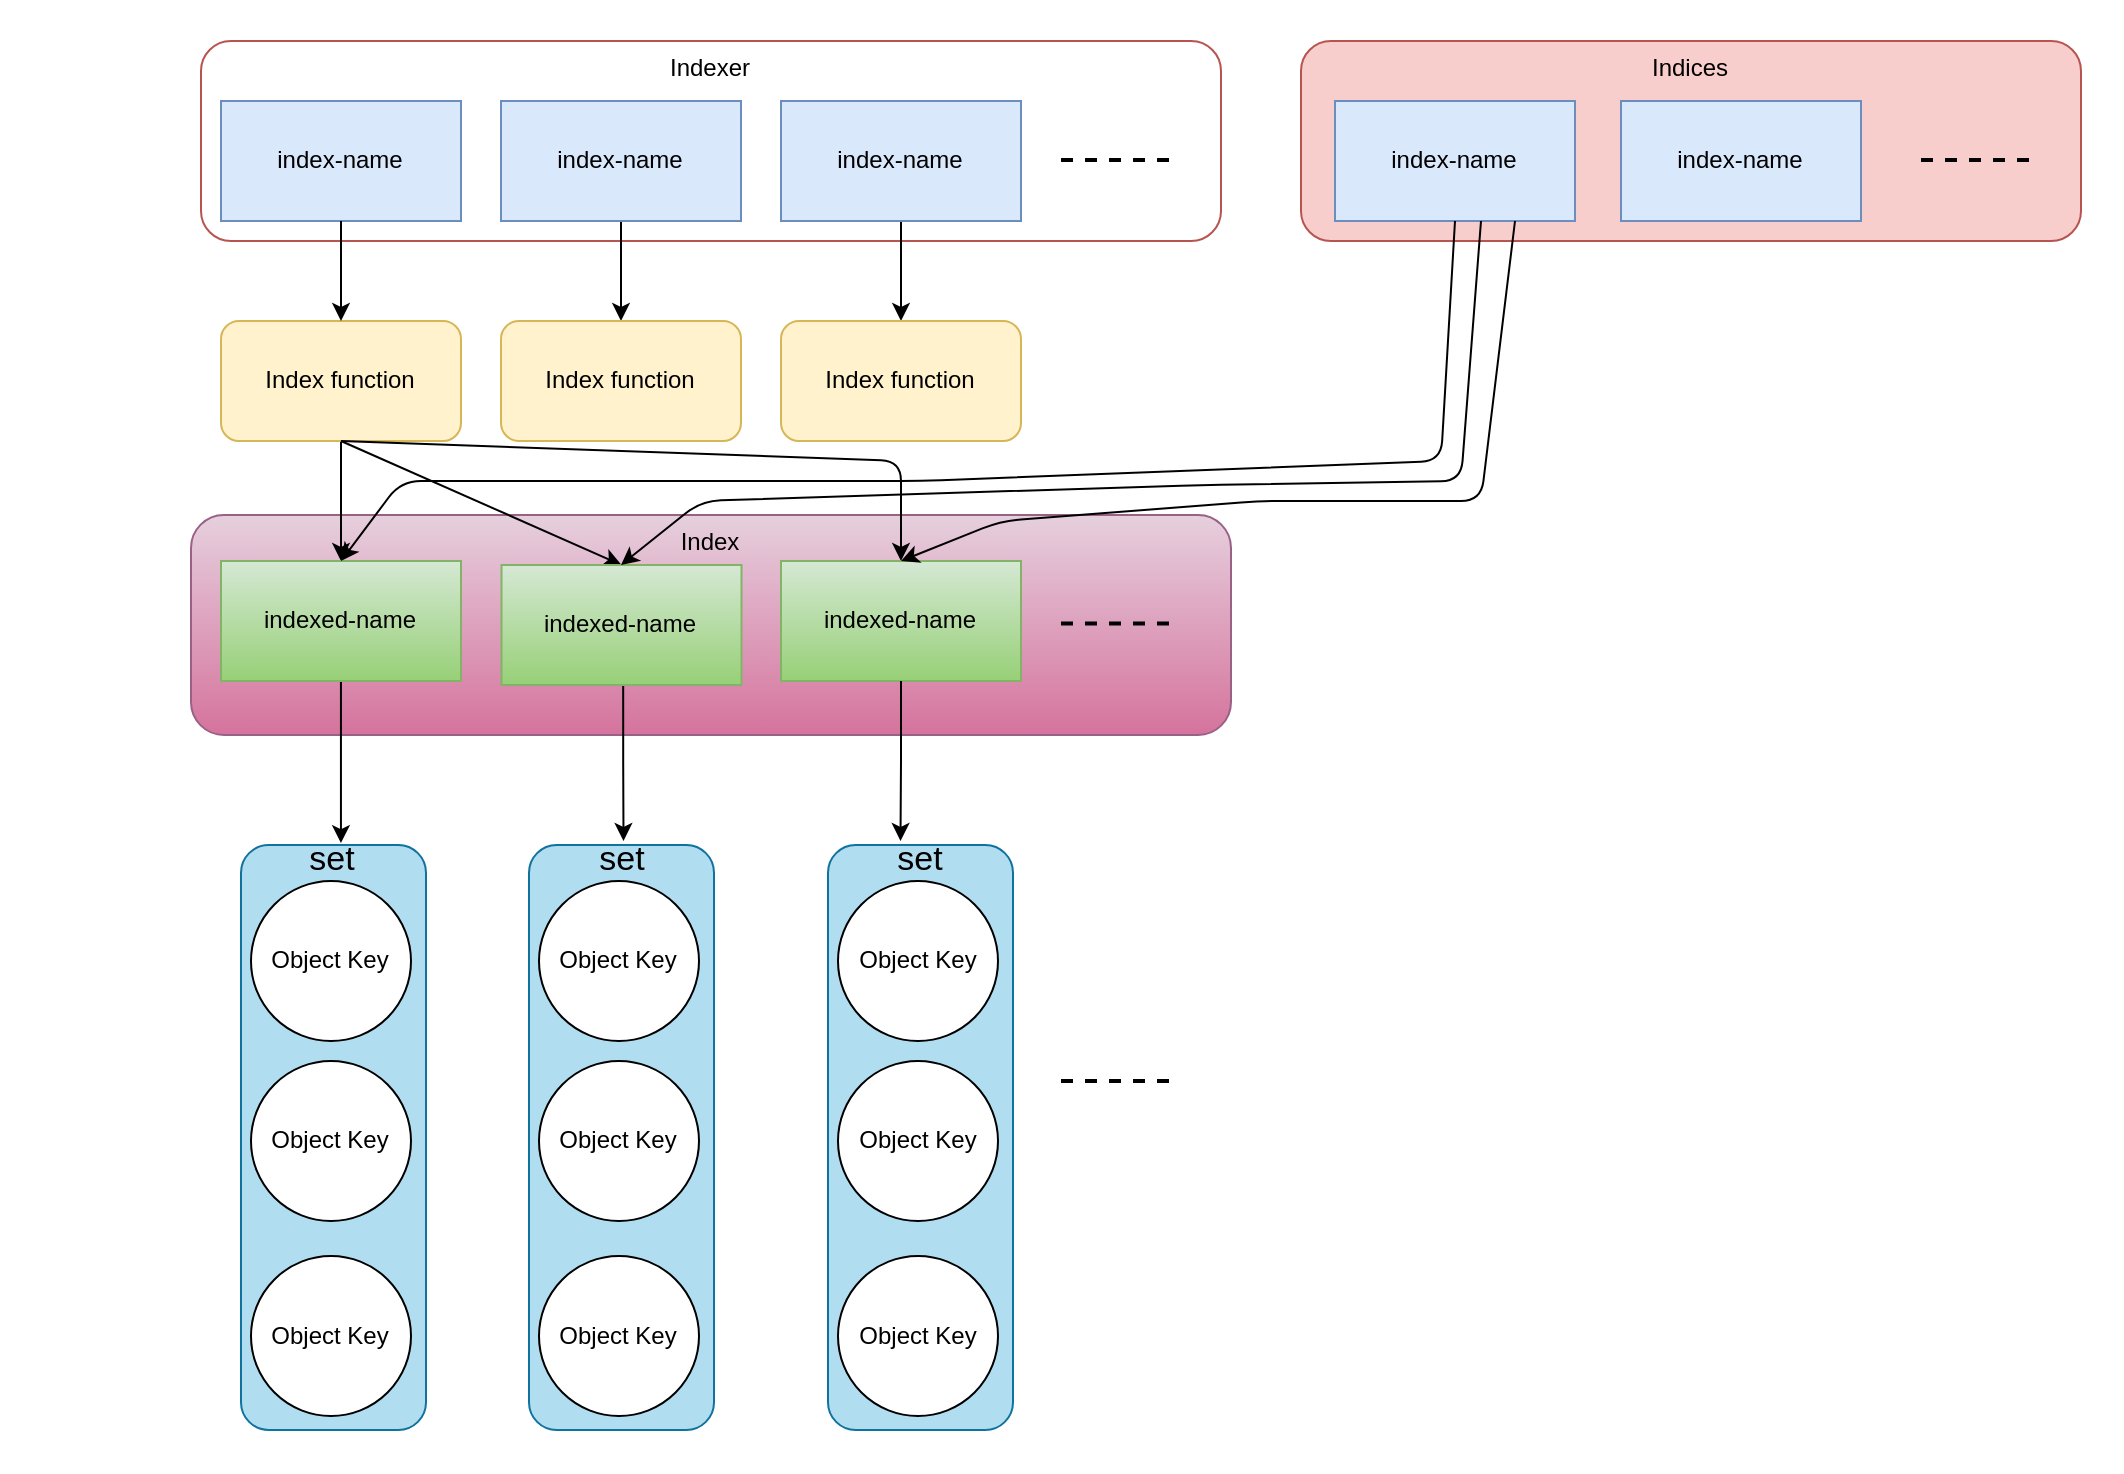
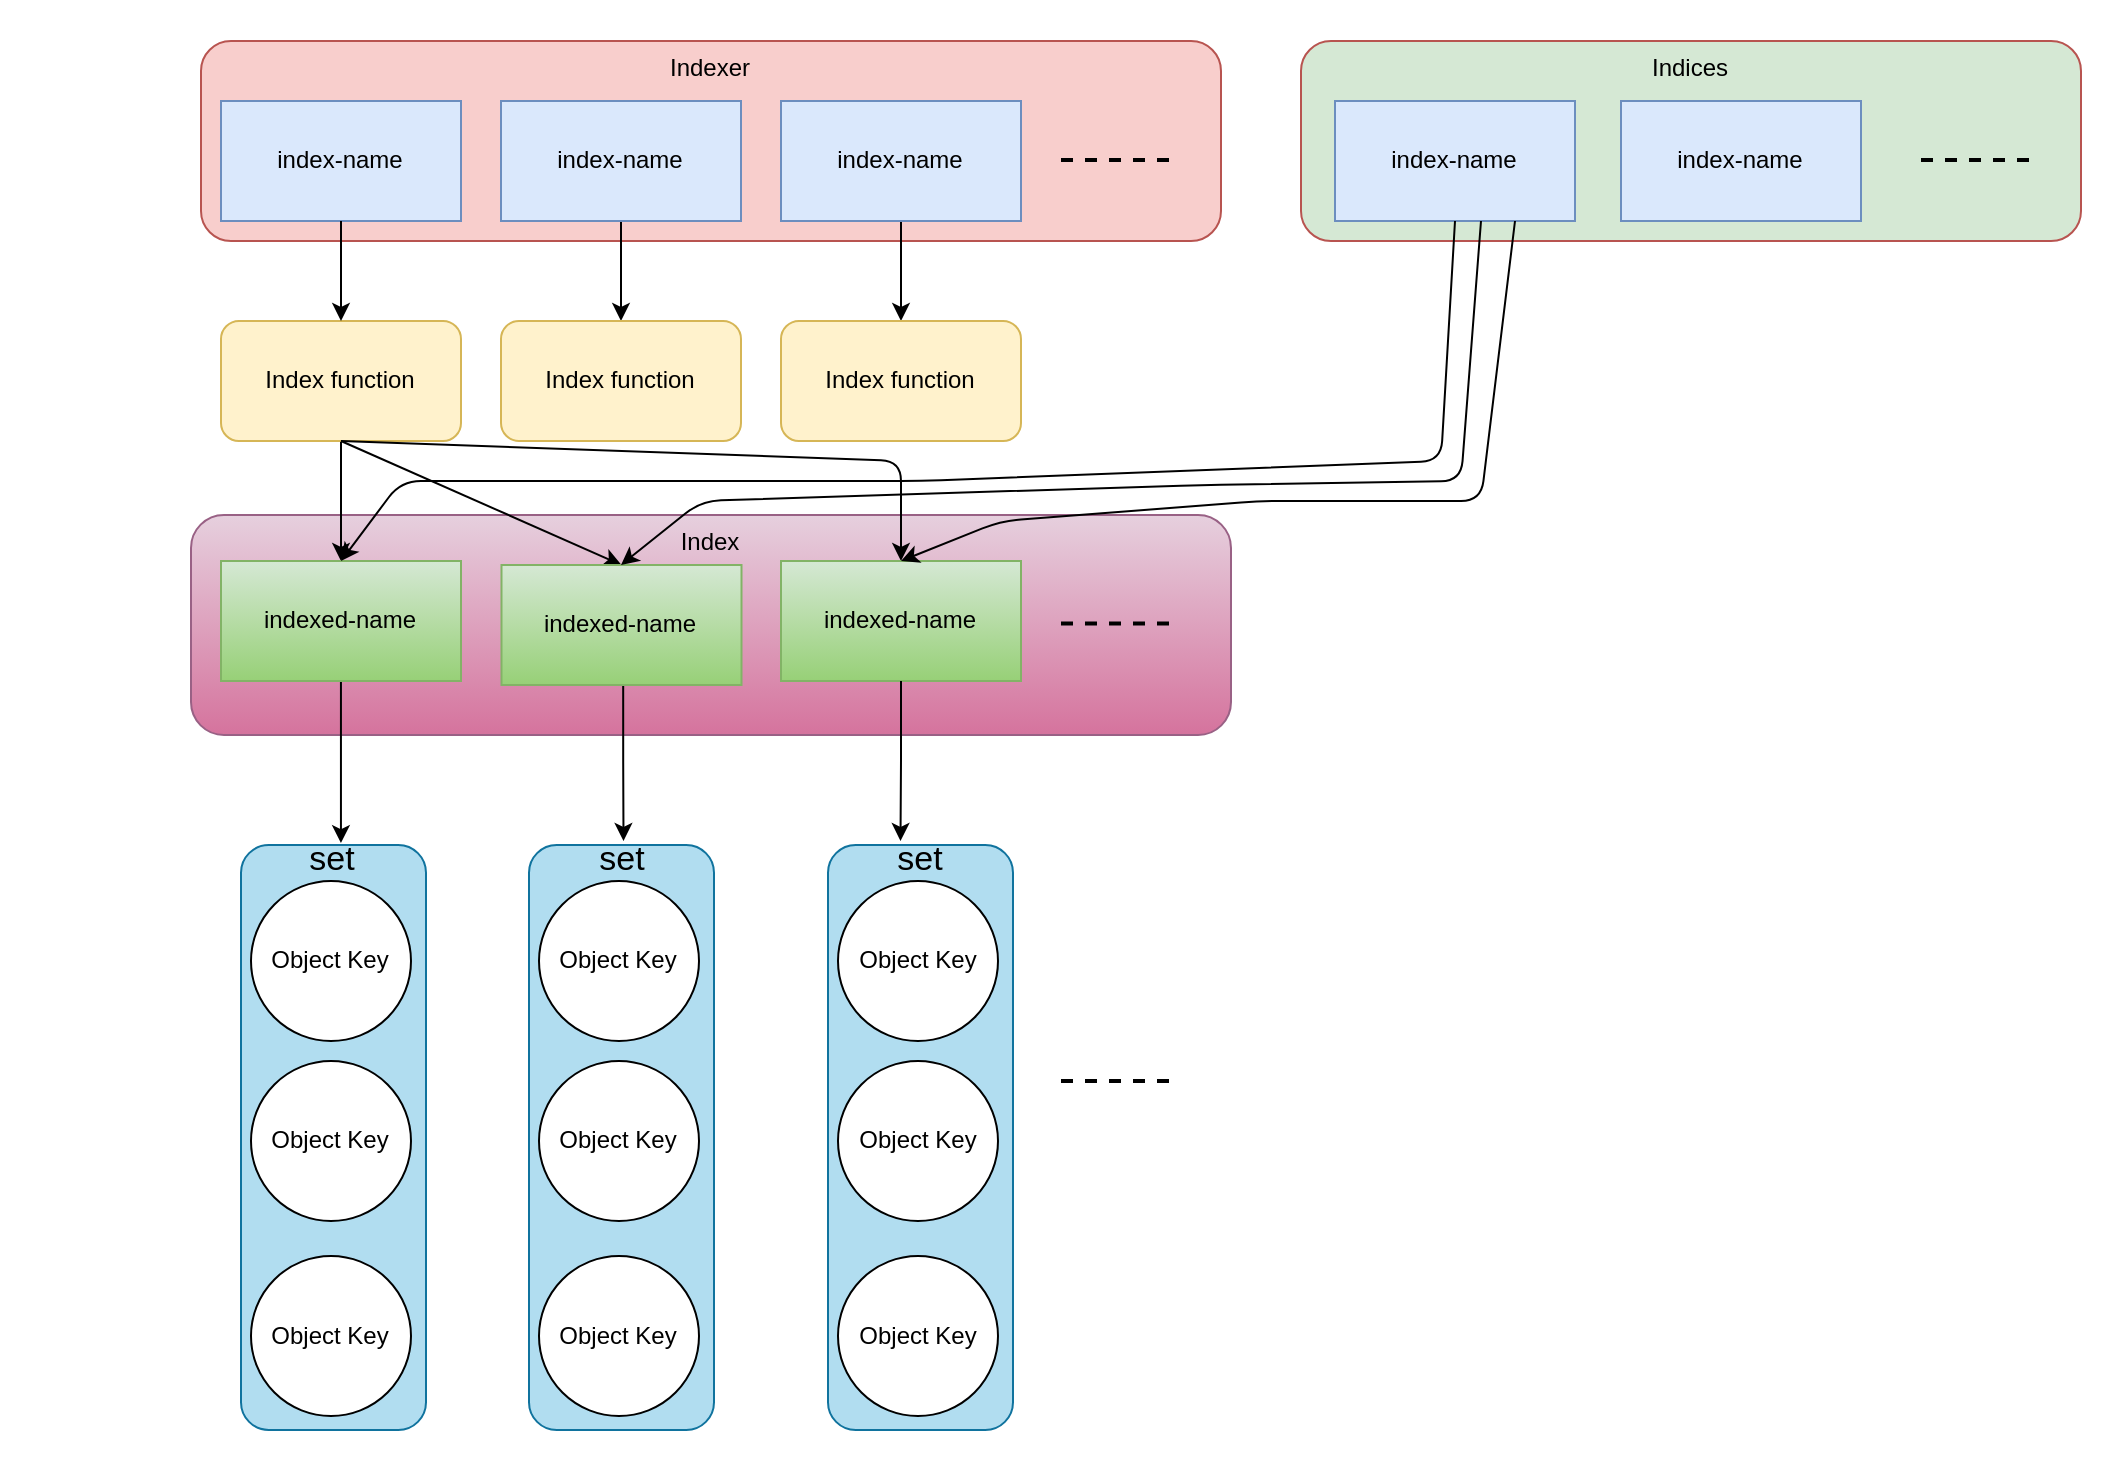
- <mxCell id="3" value="Indexer" style="rounded=1;whiteSpace=wrap;html=1;verticalAlign=top;fillColor=#ffffff;strokeColor=#b85450;" vertex="1" parent="1"><mxGeometry x="100" y="20" width="510" height="100" as="geometry" /></mxCell>
+ <mxCell id="3" value="Indexer" style="rounded=1;whiteSpace=wrap;html=1;verticalAlign=top;fillColor=#f8cecc;strokeColor=#b85450;" vertex="1" parent="1"><mxGeometry x="100" y="20" width="510" height="100" as="geometry" /></mxCell>
- <mxCell id="16" value="Indices" style="rounded=1;whiteSpace=wrap;html=1;verticalAlign=top;fillColor=#f8cecc;strokeColor=#b85450;" vertex="1" parent="1"><mxGeometry x="650" y="20" width="390" height="100" as="geometry" /></mxCell>
+ <mxCell id="16" value="Indices" style="rounded=1;whiteSpace=wrap;html=1;verticalAlign=top;fillColor=#d5e8d4;strokeColor=#b85450;" vertex="1" parent="1"><mxGeometry x="650" y="20" width="390" height="100" as="geometry" /></mxCell>
